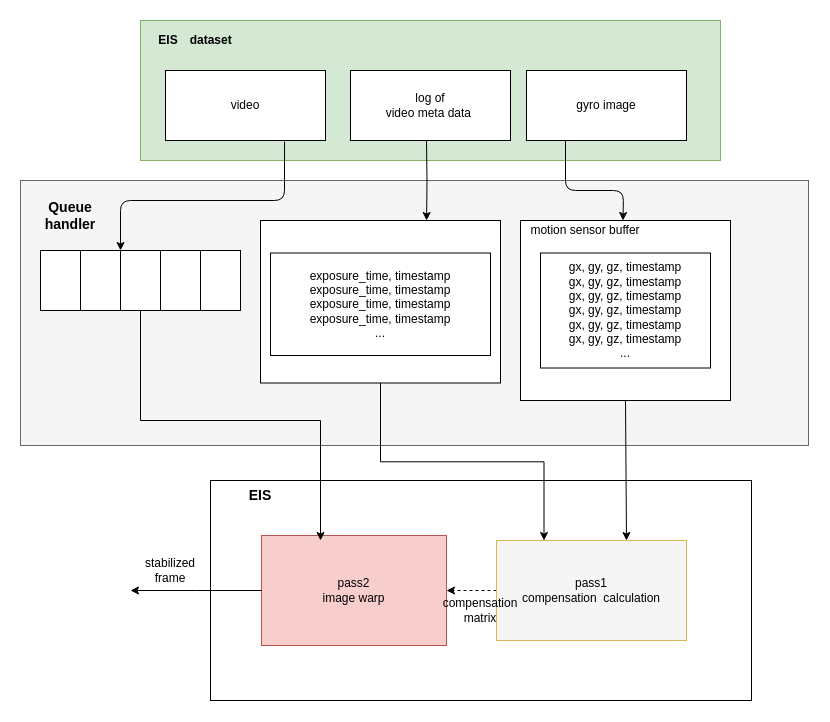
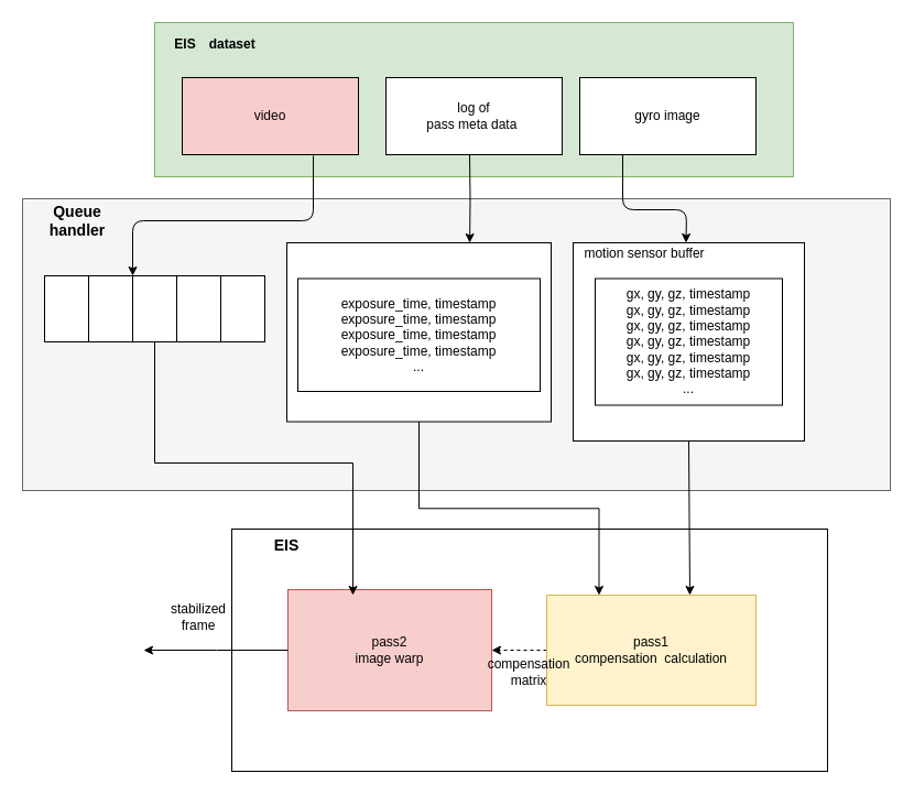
- <mxCell id="34" value="video" style="rounded=0;whiteSpace=wrap;html=1;" vertex="1" parent="1"><mxGeometry x="165" y="70" width="160" height="70" as="geometry" /></mxCell>
+ <mxCell id="34" value="video" style="rounded=0;whiteSpace=wrap;html=1;fillColor=#f8cecc;" vertex="1" parent="1"><mxGeometry x="165" y="70" width="160" height="70" as="geometry" /></mxCell>
- <mxCell id="32" value="log of &lt;br&gt;video meta data&amp;nbsp;" style="rounded=0;whiteSpace=wrap;html=1;" vertex="1" parent="1"><mxGeometry x="350" y="70" width="160" height="70" as="geometry" /></mxCell>
+ <mxCell id="32" value="log of &lt;br&gt;pass meta data&amp;nbsp;" style="rounded=0;whiteSpace=wrap;html=1;" vertex="1" parent="1"><mxGeometry x="350" y="70" width="160" height="70" as="geometry" /></mxCell>
- <mxCell id="31" value="Queue handler" style="text;html=1;strokeColor=none;fillColor=none;align=center;verticalAlign=middle;whiteSpace=wrap;rounded=0;fontSize=14;fontStyle=1" parent="1" vertex="1"><mxGeometry x="30" y="205" width="80" height="20" as="geometry" /></mxCell>
+ <mxCell id="31" value="Queue handler" style="text;html=1;strokeColor=none;fillColor=none;align=center;verticalAlign=middle;whiteSpace=wrap;rounded=0;fontSize=14;fontStyle=1" parent="1" vertex="1"><mxGeometry x="30" y="190" width="80" height="20" as="geometry" /></mxCell>
- <mxCell id="29" value="stabilized frame" style="text;html=1;strokeColor=none;fillColor=none;align=center;verticalAlign=middle;whiteSpace=wrap;rounded=0;labelBackgroundColor=none;" parent="1" vertex="1"><mxGeometry x="150" y="560" width="40" height="20" as="geometry" /></mxCell>
+ <mxCell id="29" value="stabilized frame" style="text;html=1;strokeColor=none;fillColor=none;align=center;verticalAlign=middle;whiteSpace=wrap;rounded=0;labelBackgroundColor=none;" parent="1" vertex="1"><mxGeometry x="160" y="550" width="40" height="20" as="geometry" /></mxCell>
- <mxCell id="22" value="pass1&lt;br&gt;compensation&amp;nbsp; calculation" style="rounded=0;whiteSpace=wrap;html=1;labelBackgroundColor=none;fillColor=#f5f5f5;strokeColor=#d6b656;" parent="1" vertex="1"><mxGeometry x="496" y="540" width="190" height="100" as="geometry" /></mxCell>
+ <mxCell id="22" value="pass1&lt;br&gt;compensation&amp;nbsp; calculation" style="rounded=0;whiteSpace=wrap;html=1;labelBackgroundColor=none;fillColor=#fff2cc;strokeColor=#d6b656;" parent="1" vertex="1"><mxGeometry x="496" y="540" width="190" height="100" as="geometry" /></mxCell>
